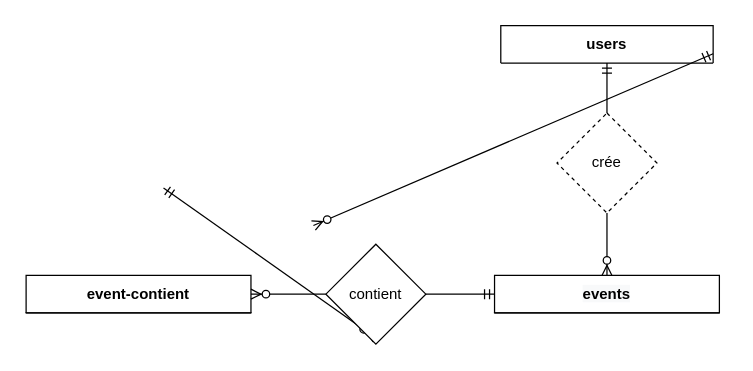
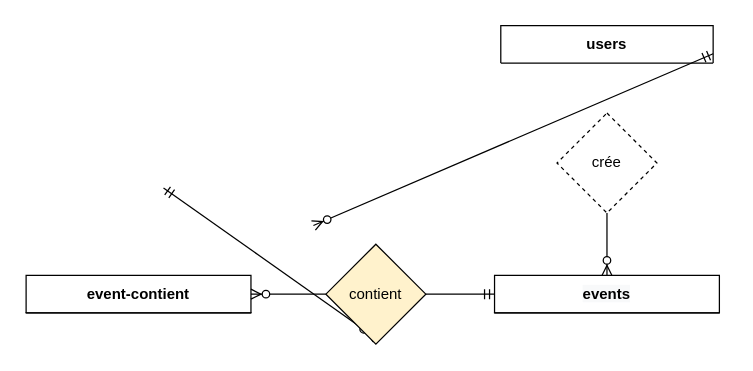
- <mxCell id="21" value="" style="endArrow=none;html=1;startArrow=ERmandOne;startFill=0;entryX=0.5;entryY=0;entryDx=0;entryDy=0;exitX=0.5;exitY=1;exitDx=0;exitDy=0;" edge="1" parent="1" source="2" target="17"><mxGeometry width="50" height="50" relative="1" as="geometry"><mxPoint x="420" y="160" as="sourcePoint" /><mxPoint x="360" y="160" as="targetPoint" /></mxGeometry></mxCell>
- <mxCell id="18" value="contient" style="rhombus;whiteSpace=wrap;html=1;" vertex="1" parent="1"><mxGeometry x="260" y="195" width="80" height="80" as="geometry" /></mxCell>
+ <mxCell id="18" value="contient" style="rhombus;whiteSpace=wrap;html=1;fillColor=#fff2cc;" vertex="1" parent="1"><mxGeometry x="260" y="195" width="80" height="80" as="geometry" /></mxCell>
